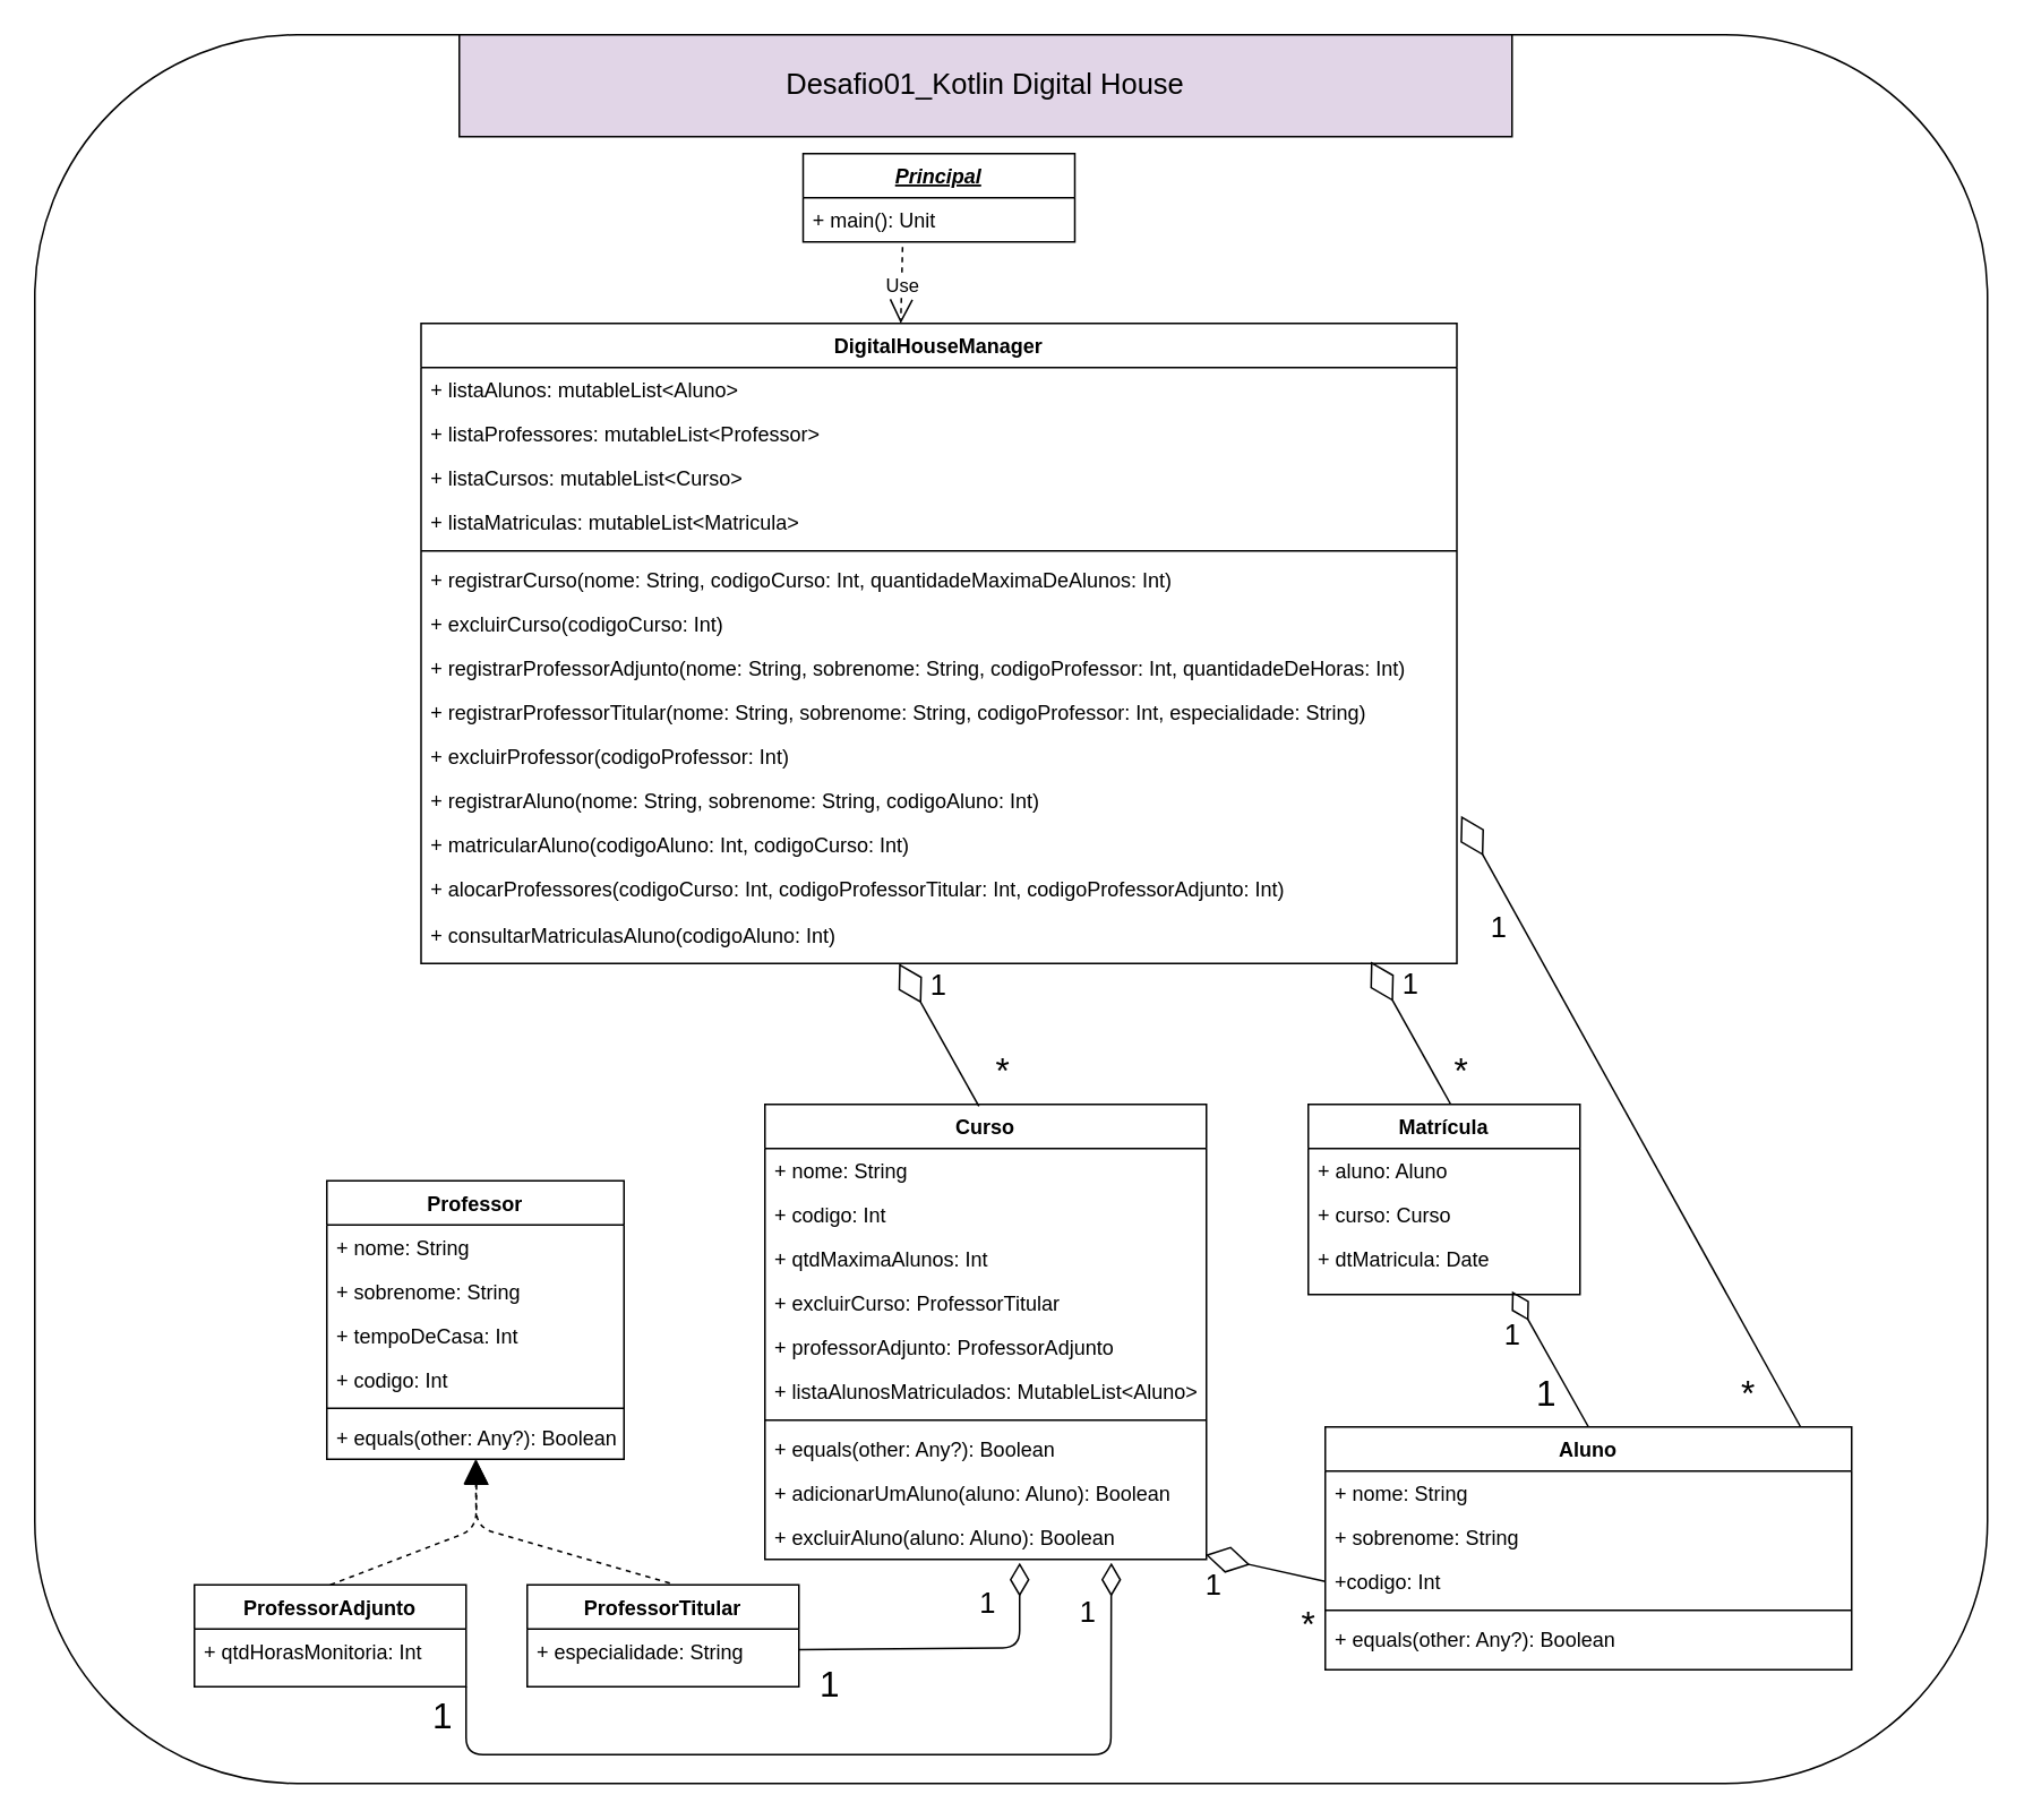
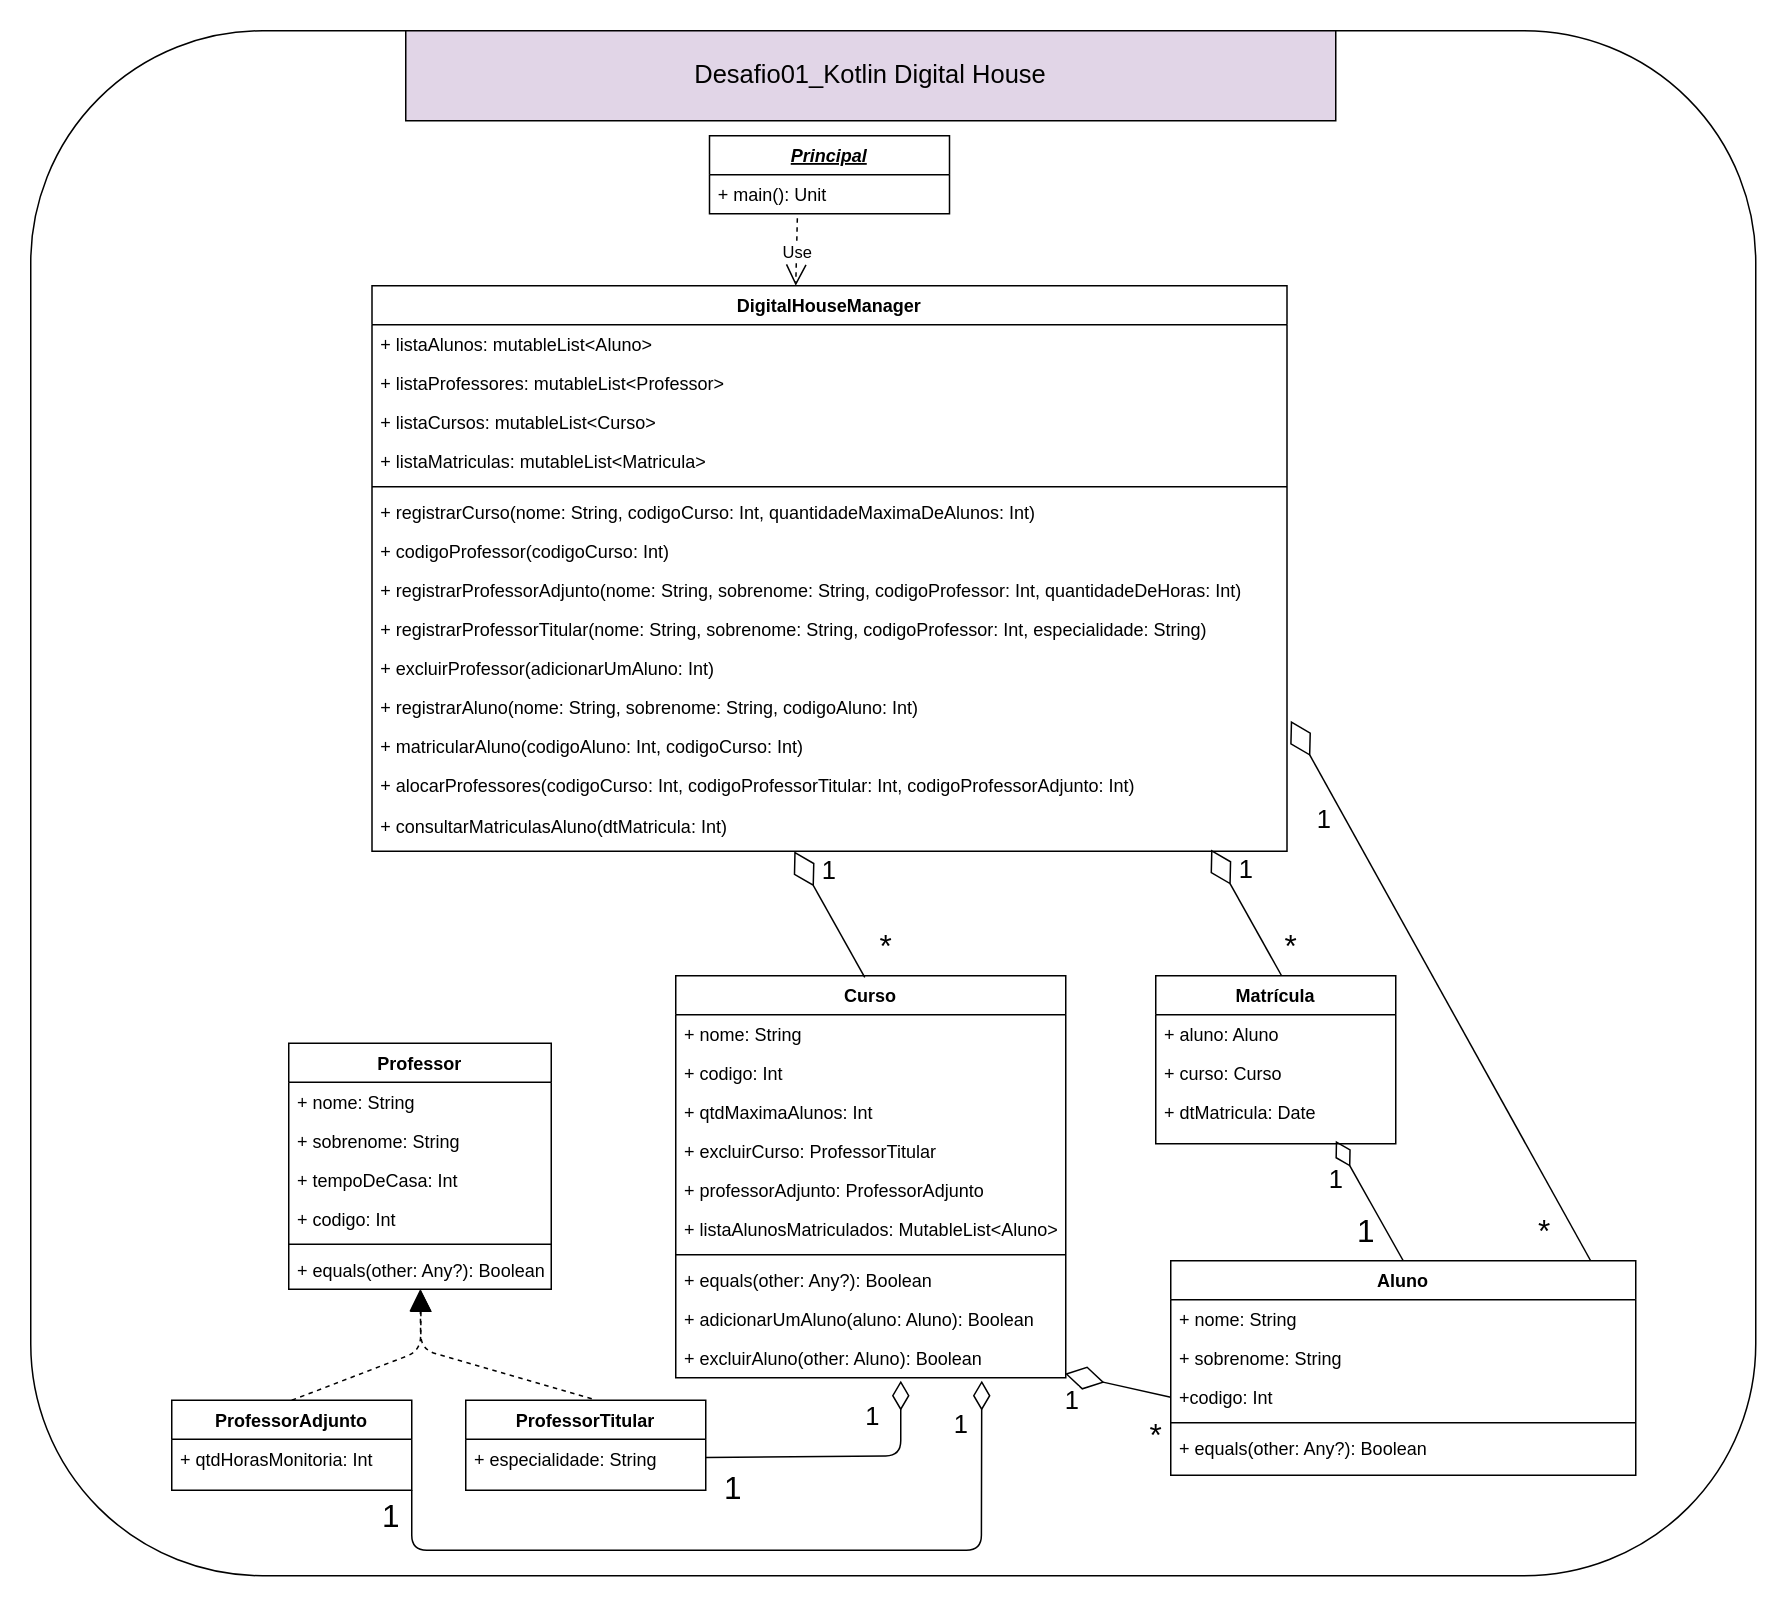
- <mxCell id="11" value="+ excluirCurso(codigoCurso: Int)" style="text;align=left;verticalAlign=top;spacingLeft=4;spacingRight=4;overflow=hidden;rotatable=0;points=[[0,0.5],[1,0.5]];portConstraint=eastwest;" parent="4" vertex="1"><mxGeometry y="164" width="610" height="26" as="geometry" /></mxCell>
+ <mxCell id="11" value="+ codigoProfessor(codigoCurso: Int)" style="text;align=left;verticalAlign=top;spacingLeft=4;spacingRight=4;overflow=hidden;rotatable=0;points=[[0,0.5],[1,0.5]];portConstraint=eastwest;" parent="4" vertex="1"><mxGeometry y="164" width="610" height="26" as="geometry" /></mxCell>
- <mxCell id="14" value="+ excluirProfessor(codigoProfessor: Int)" style="text;align=left;verticalAlign=top;spacingLeft=4;spacingRight=4;overflow=hidden;rotatable=0;points=[[0,0.5],[1,0.5]];portConstraint=eastwest;" parent="4" vertex="1"><mxGeometry y="242" width="610" height="26" as="geometry" /></mxCell>
+ <mxCell id="14" value="+ excluirProfessor(adicionarUmAluno: Int)" style="text;align=left;verticalAlign=top;spacingLeft=4;spacingRight=4;overflow=hidden;rotatable=0;points=[[0,0.5],[1,0.5]];portConstraint=eastwest;" parent="4" vertex="1"><mxGeometry y="242" width="610" height="26" as="geometry" /></mxCell>
- <mxCell id="18" value="+ consultarMatriculasAluno(codigoAluno: Int)" style="text;align=left;verticalAlign=top;spacingLeft=4;spacingRight=4;overflow=hidden;rotatable=0;points=[[0,0.5],[1,0.5]];portConstraint=eastwest;" parent="4" vertex="1"><mxGeometry y="347" width="610" height="27" as="geometry" /></mxCell>
+ <mxCell id="18" value="+ consultarMatriculasAluno(dtMatricula: Int)" style="text;align=left;verticalAlign=top;spacingLeft=4;spacingRight=4;overflow=hidden;rotatable=0;points=[[0,0.5],[1,0.5]];portConstraint=eastwest;" parent="4" vertex="1"><mxGeometry y="347" width="610" height="27" as="geometry" /></mxCell>
- <mxCell id="42" value="+ excluirAluno(aluno: Aluno): Boolean" style="text;align=left;verticalAlign=top;spacingLeft=4;spacingRight=4;overflow=hidden;rotatable=0;points=[[0,0.5],[1,0.5]];portConstraint=eastwest;" parent="32" vertex="1"><mxGeometry y="242" width="260" height="26" as="geometry" /></mxCell>
+ <mxCell id="42" value="+ excluirAluno(other: Aluno): Boolean" style="text;align=left;verticalAlign=top;spacingLeft=4;spacingRight=4;overflow=hidden;rotatable=0;points=[[0,0.5],[1,0.5]];portConstraint=eastwest;" parent="32" vertex="1"><mxGeometry y="242" width="260" height="26" as="geometry" /></mxCell>
